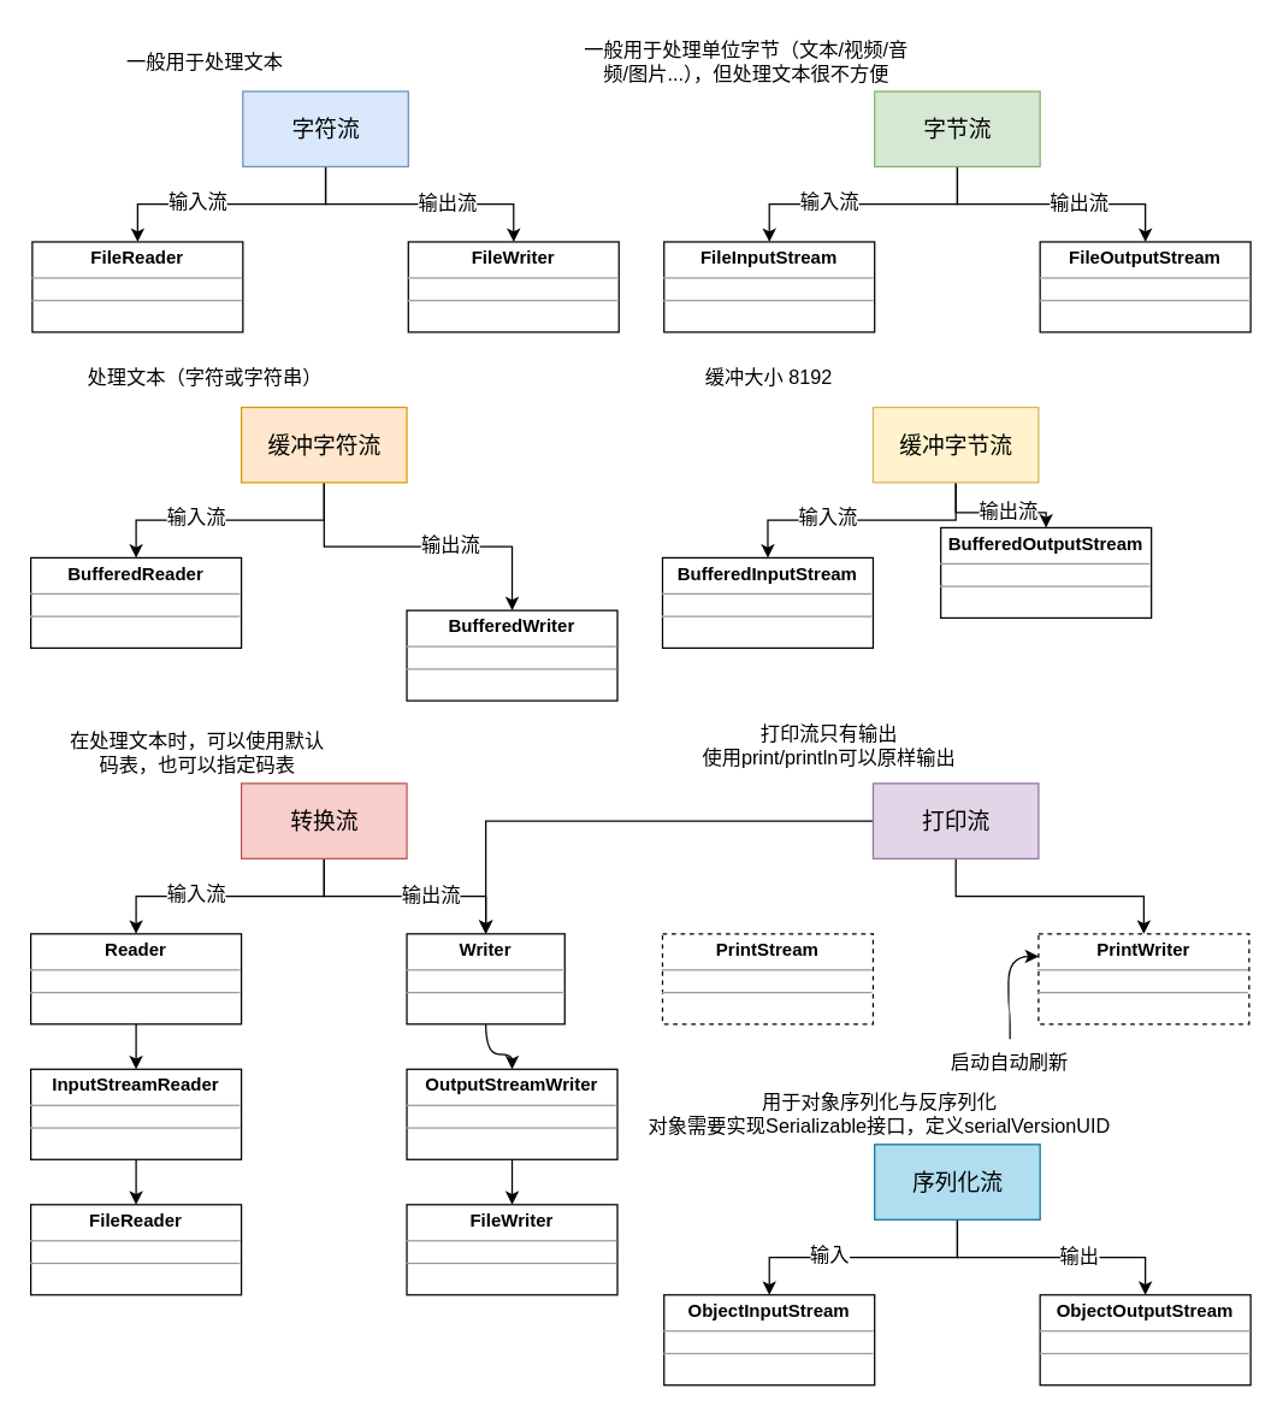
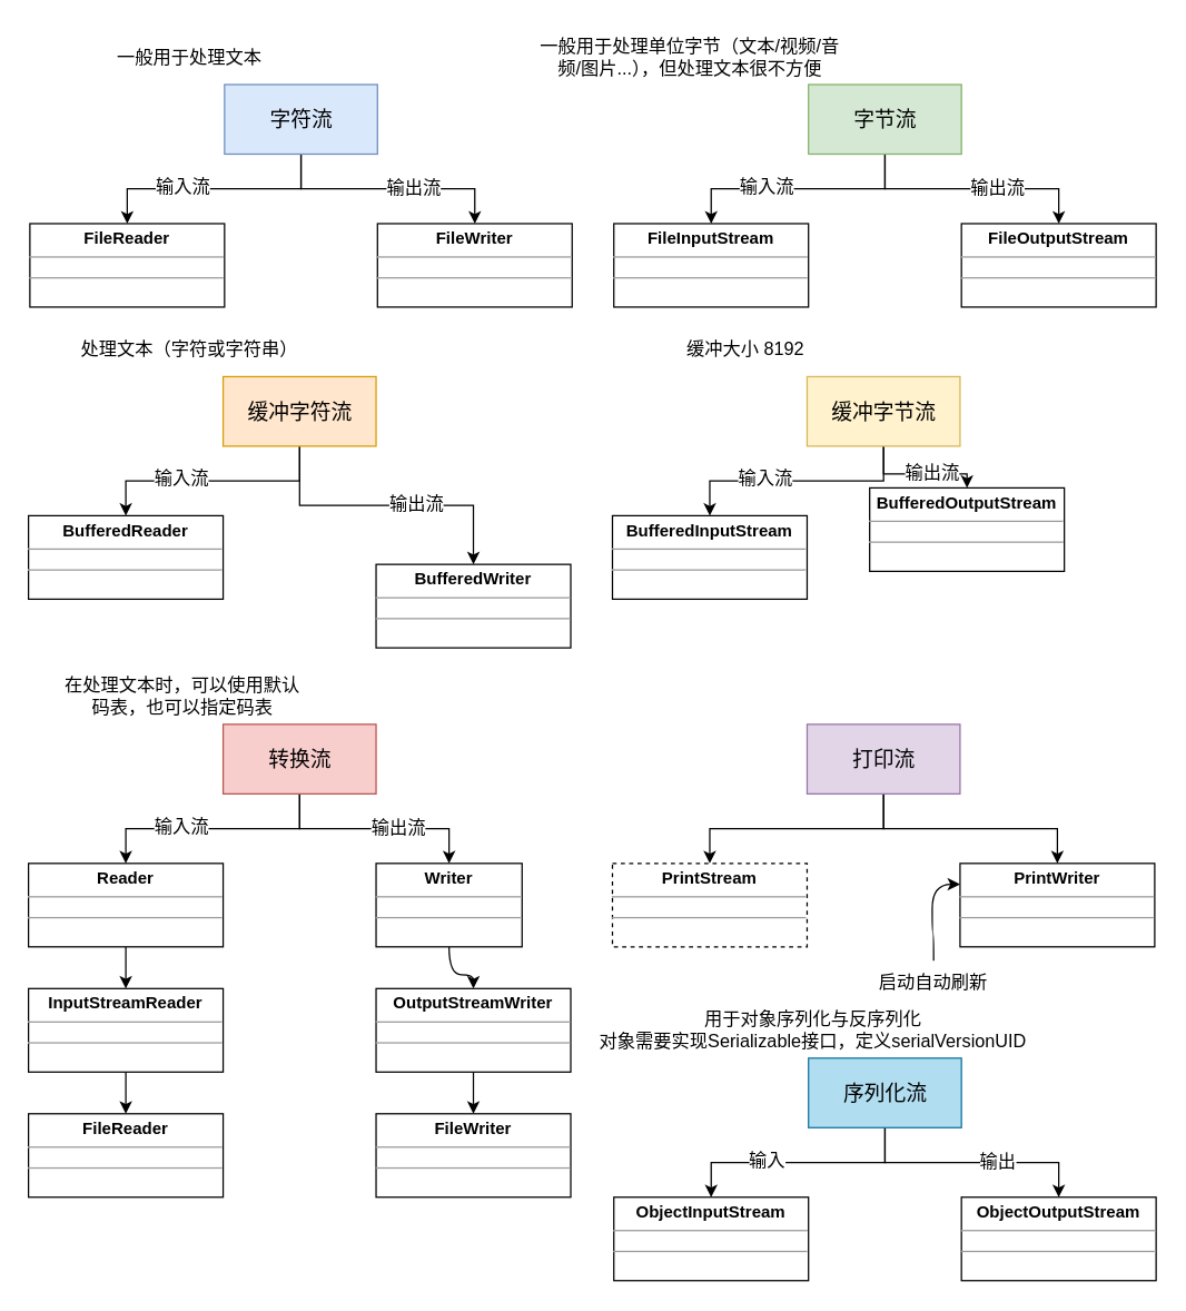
- <mxCell id="31" value="缓冲大小 8192" style="text;html=1;strokeColor=none;fillColor=none;align=center;verticalAlign=middle;whiteSpace=wrap;rounded=0;fontSize=13;" vertex="1" parent="1"><mxGeometry x="426" y="240" width="170" height="20" as="geometry" /></mxCell>
+ <mxCell id="31" value="缓冲大小 8192" style="text;html=1;strokeColor=none;fillColor=none;align=center;verticalAlign=middle;whiteSpace=wrap;rounded=0;fontSize=13;" vertex="1" parent="1"><mxGeometry x="451" y="240" width="170" height="20" as="geometry" /></mxCell>
- <mxCell id="49" value="打印流只有输出&lt;br&gt;使用print/println可以原样输出" style="text;html=1;strokeColor=none;fillColor=none;align=center;verticalAlign=middle;whiteSpace=wrap;rounded=0;fontSize=13;" vertex="1" parent="1"><mxGeometry x="451" y="480" width="200" height="30" as="geometry" /></mxCell>
- <mxCell id="44" style="edgeStyle=orthogonalEdgeStyle;rounded=0;orthogonalLoop=1;jettySize=auto;html=1;" edge="1" parent="1" source="46" target="42"><mxGeometry relative="1" as="geometry" /></mxCell>
+ <mxCell id="44" style="edgeStyle=orthogonalEdgeStyle;rounded=0;orthogonalLoop=1;jettySize=auto;html=1;entryX=0.5;entryY=0;entryDx=0;entryDy=0;" edge="1" parent="1" source="46" target="43"><mxGeometry relative="1" as="geometry" /></mxCell>
- <mxCell id="47" value="&lt;p style=&quot;margin: 0px ; margin-top: 4px ; text-align: center&quot;&gt;&lt;b&gt;PrintWriter&lt;/b&gt;&lt;br&gt;&lt;/p&gt;&lt;hr size=&quot;1&quot;&gt;&lt;div style=&quot;height: 2px&quot;&gt;&lt;/div&gt;&lt;hr size=&quot;1&quot;&gt;&lt;div style=&quot;height: 2px&quot;&gt;&lt;/div&gt;" style="verticalAlign=top;align=left;overflow=fill;fontSize=12;fontFamily=Helvetica;html=1;dashed=1;" vertex="1" parent="1"><mxGeometry x="690" y="620" width="140" height="60" as="geometry" /></mxCell>
+ <mxCell id="47" value="&lt;p style=&quot;margin: 0px ; margin-top: 4px ; text-align: center&quot;&gt;&lt;b&gt;PrintWriter&lt;/b&gt;&lt;br&gt;&lt;/p&gt;&lt;hr size=&quot;1&quot;&gt;&lt;div style=&quot;height: 2px&quot;&gt;&lt;/div&gt;&lt;hr size=&quot;1&quot;&gt;&lt;div style=&quot;height: 2px&quot;&gt;&lt;/div&gt;" style="verticalAlign=top;align=left;overflow=fill;fontSize=12;fontFamily=Helvetica;html=1;" vertex="1" parent="1"><mxGeometry x="690" y="620" width="140" height="60" as="geometry" /></mxCell>
